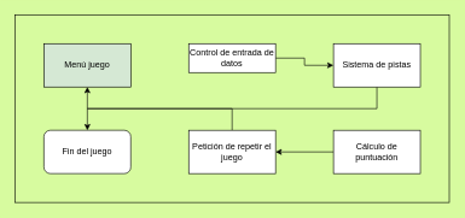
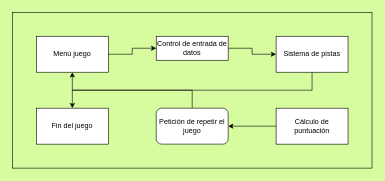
+ <mxCell id="2" style="edgeStyle=orthogonalEdgeStyle;rounded=0;orthogonalLoop=1;jettySize=auto;html=1;exitX=1;exitY=0.5;exitDx=0;exitDy=0;" edge="1" parent="1" source="3" target="5"><mxGeometry relative="1" as="geometry" /></mxCell>
- <mxCell id="3" value="Menú juego" style="rounded=0;whiteSpace=wrap;html=1;fillColor=#d5e8d4;" vertex="1" parent="1"><mxGeometry x="60" y="60" width="120" height="60" as="geometry" /></mxCell>
+ <mxCell id="3" value="Menú juego" style="rounded=0;whiteSpace=wrap;html=1;" vertex="1" parent="1"><mxGeometry x="60" y="60" width="120" height="60" as="geometry" /></mxCell>
- <mxCell id="12" value="Fin del juego" style="whiteSpace=wrap;html=1;rounded=1;" vertex="1" parent="1"><mxGeometry x="60" y="180" width="120" height="60" as="geometry" /></mxCell>
+ <mxCell id="12" value="Fin del juego" style="rounded=0;whiteSpace=wrap;html=1;" vertex="1" parent="1"><mxGeometry x="60" y="180" width="120" height="60" as="geometry" /></mxCell>
- <mxCell id="11" value="Petición de repetir el juego" style="rounded=0;whiteSpace=wrap;html=1;" vertex="1" parent="1"><mxGeometry x="260" y="180" width="120" height="60" as="geometry" /></mxCell>
+ <mxCell id="11" value="Petición de repetir el juego" style="whiteSpace=wrap;html=1;rounded=1;" vertex="1" parent="1"><mxGeometry x="260" y="180" width="120" height="60" as="geometry" /></mxCell>
